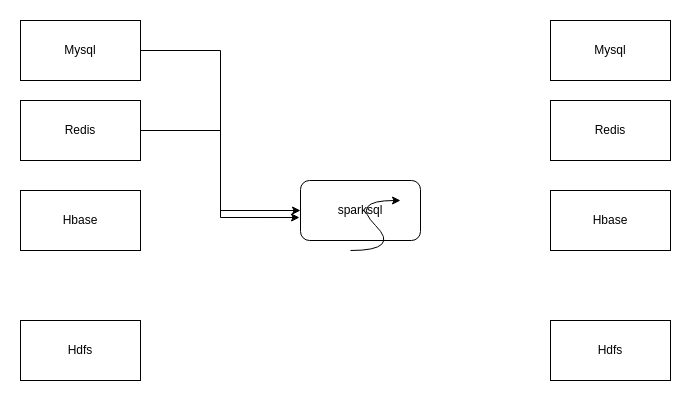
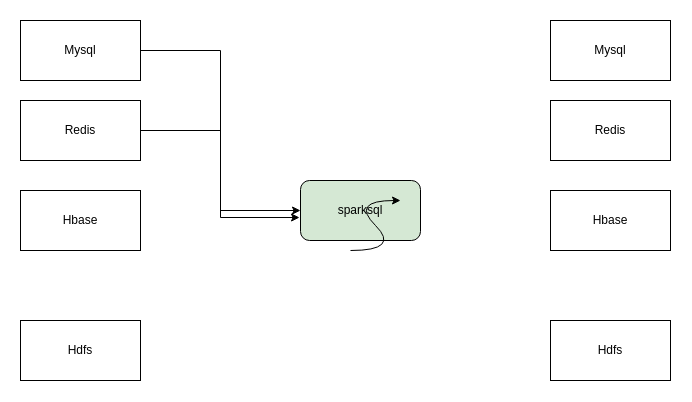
- <mxCell id="8" value="sparksql" style="rounded=1;whiteSpace=wrap;html=1;" vertex="1" parent="1"><mxGeometry x="300" y="180" width="120" height="60" as="geometry" /></mxCell>
+ <mxCell id="8" value="sparksql" style="rounded=1;whiteSpace=wrap;html=1;fillColor=#d5e8d4;" vertex="1" parent="1"><mxGeometry x="300" y="180" width="120" height="60" as="geometry" /></mxCell>
